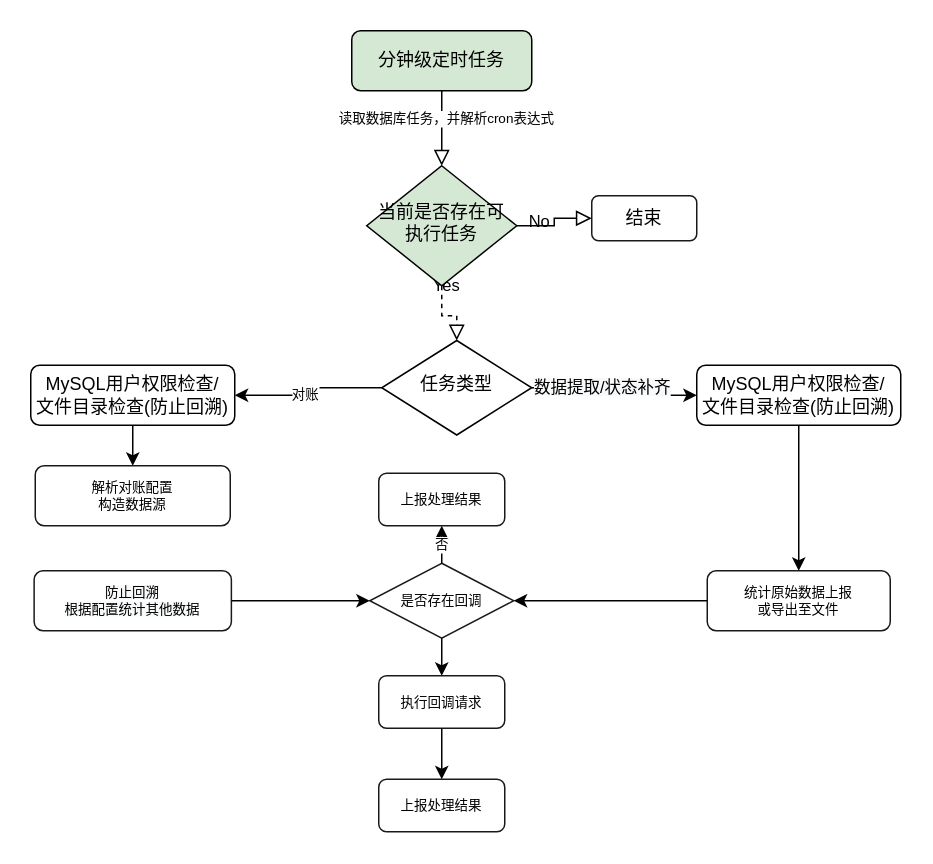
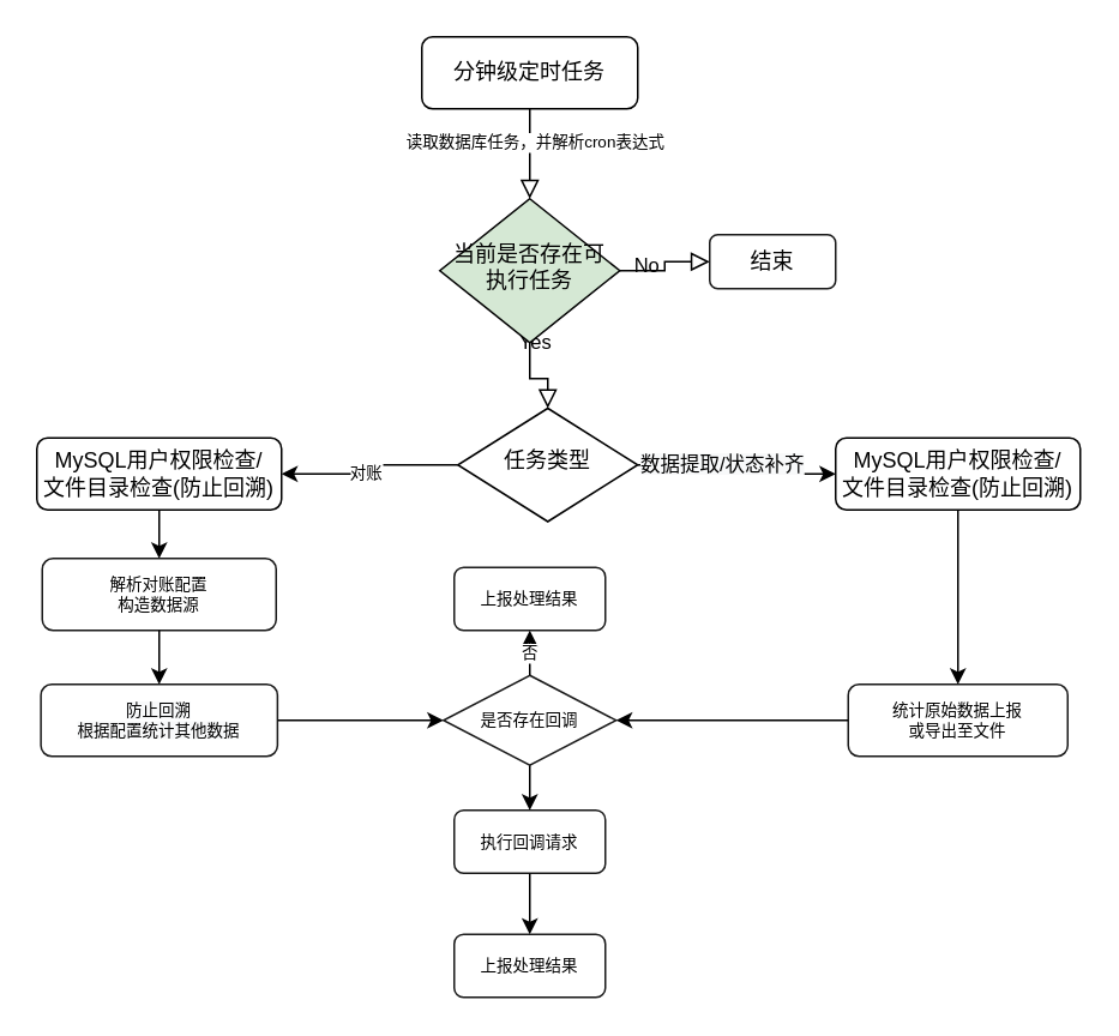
- <mxCell id="4" value="分钟级定时任务" style="rounded=1;whiteSpace=wrap;html=1;fontSize=12;glass=0;strokeWidth=1;shadow=0;fillColor=#d5e8d4;" parent="1" vertex="1"><mxGeometry x="234" y="20" width="120" height="40" as="geometry" /></mxCell>
+ <mxCell id="4" value="分钟级定时任务" style="rounded=1;whiteSpace=wrap;html=1;fontSize=12;glass=0;strokeWidth=1;shadow=0;" parent="1" vertex="1"><mxGeometry x="234" y="20" width="120" height="40" as="geometry" /></mxCell>
- <mxCell id="5" value="Yes" style="rounded=0;html=1;jettySize=auto;orthogonalLoop=1;fontSize=11;endArrow=block;endFill=0;endSize=8;strokeWidth=1;shadow=0;labelBackgroundColor=none;edgeStyle=orthogonalEdgeStyle;dashed=1;" parent="1" source="7" target="13" edge="1"><mxGeometry y="20" relative="1" as="geometry"><mxPoint as="offset" /></mxGeometry></mxCell>
+ <mxCell id="5" value="Yes" style="rounded=0;html=1;jettySize=auto;orthogonalLoop=1;fontSize=11;endArrow=block;endFill=0;endSize=8;strokeWidth=1;shadow=0;labelBackgroundColor=none;edgeStyle=orthogonalEdgeStyle;" parent="1" source="7" target="13" edge="1"><mxGeometry y="20" relative="1" as="geometry"><mxPoint as="offset" /></mxGeometry></mxCell>
+ <mxCell id="18" style="edgeStyle=orthogonalEdgeStyle;rounded=0;orthogonalLoop=1;jettySize=auto;html=1;entryX=0.5;entryY=0;entryDx=0;entryDy=0;fontSize=9;" edge="1" parent="1" source="19" target="21"><mxGeometry relative="1" as="geometry" /></mxCell>
